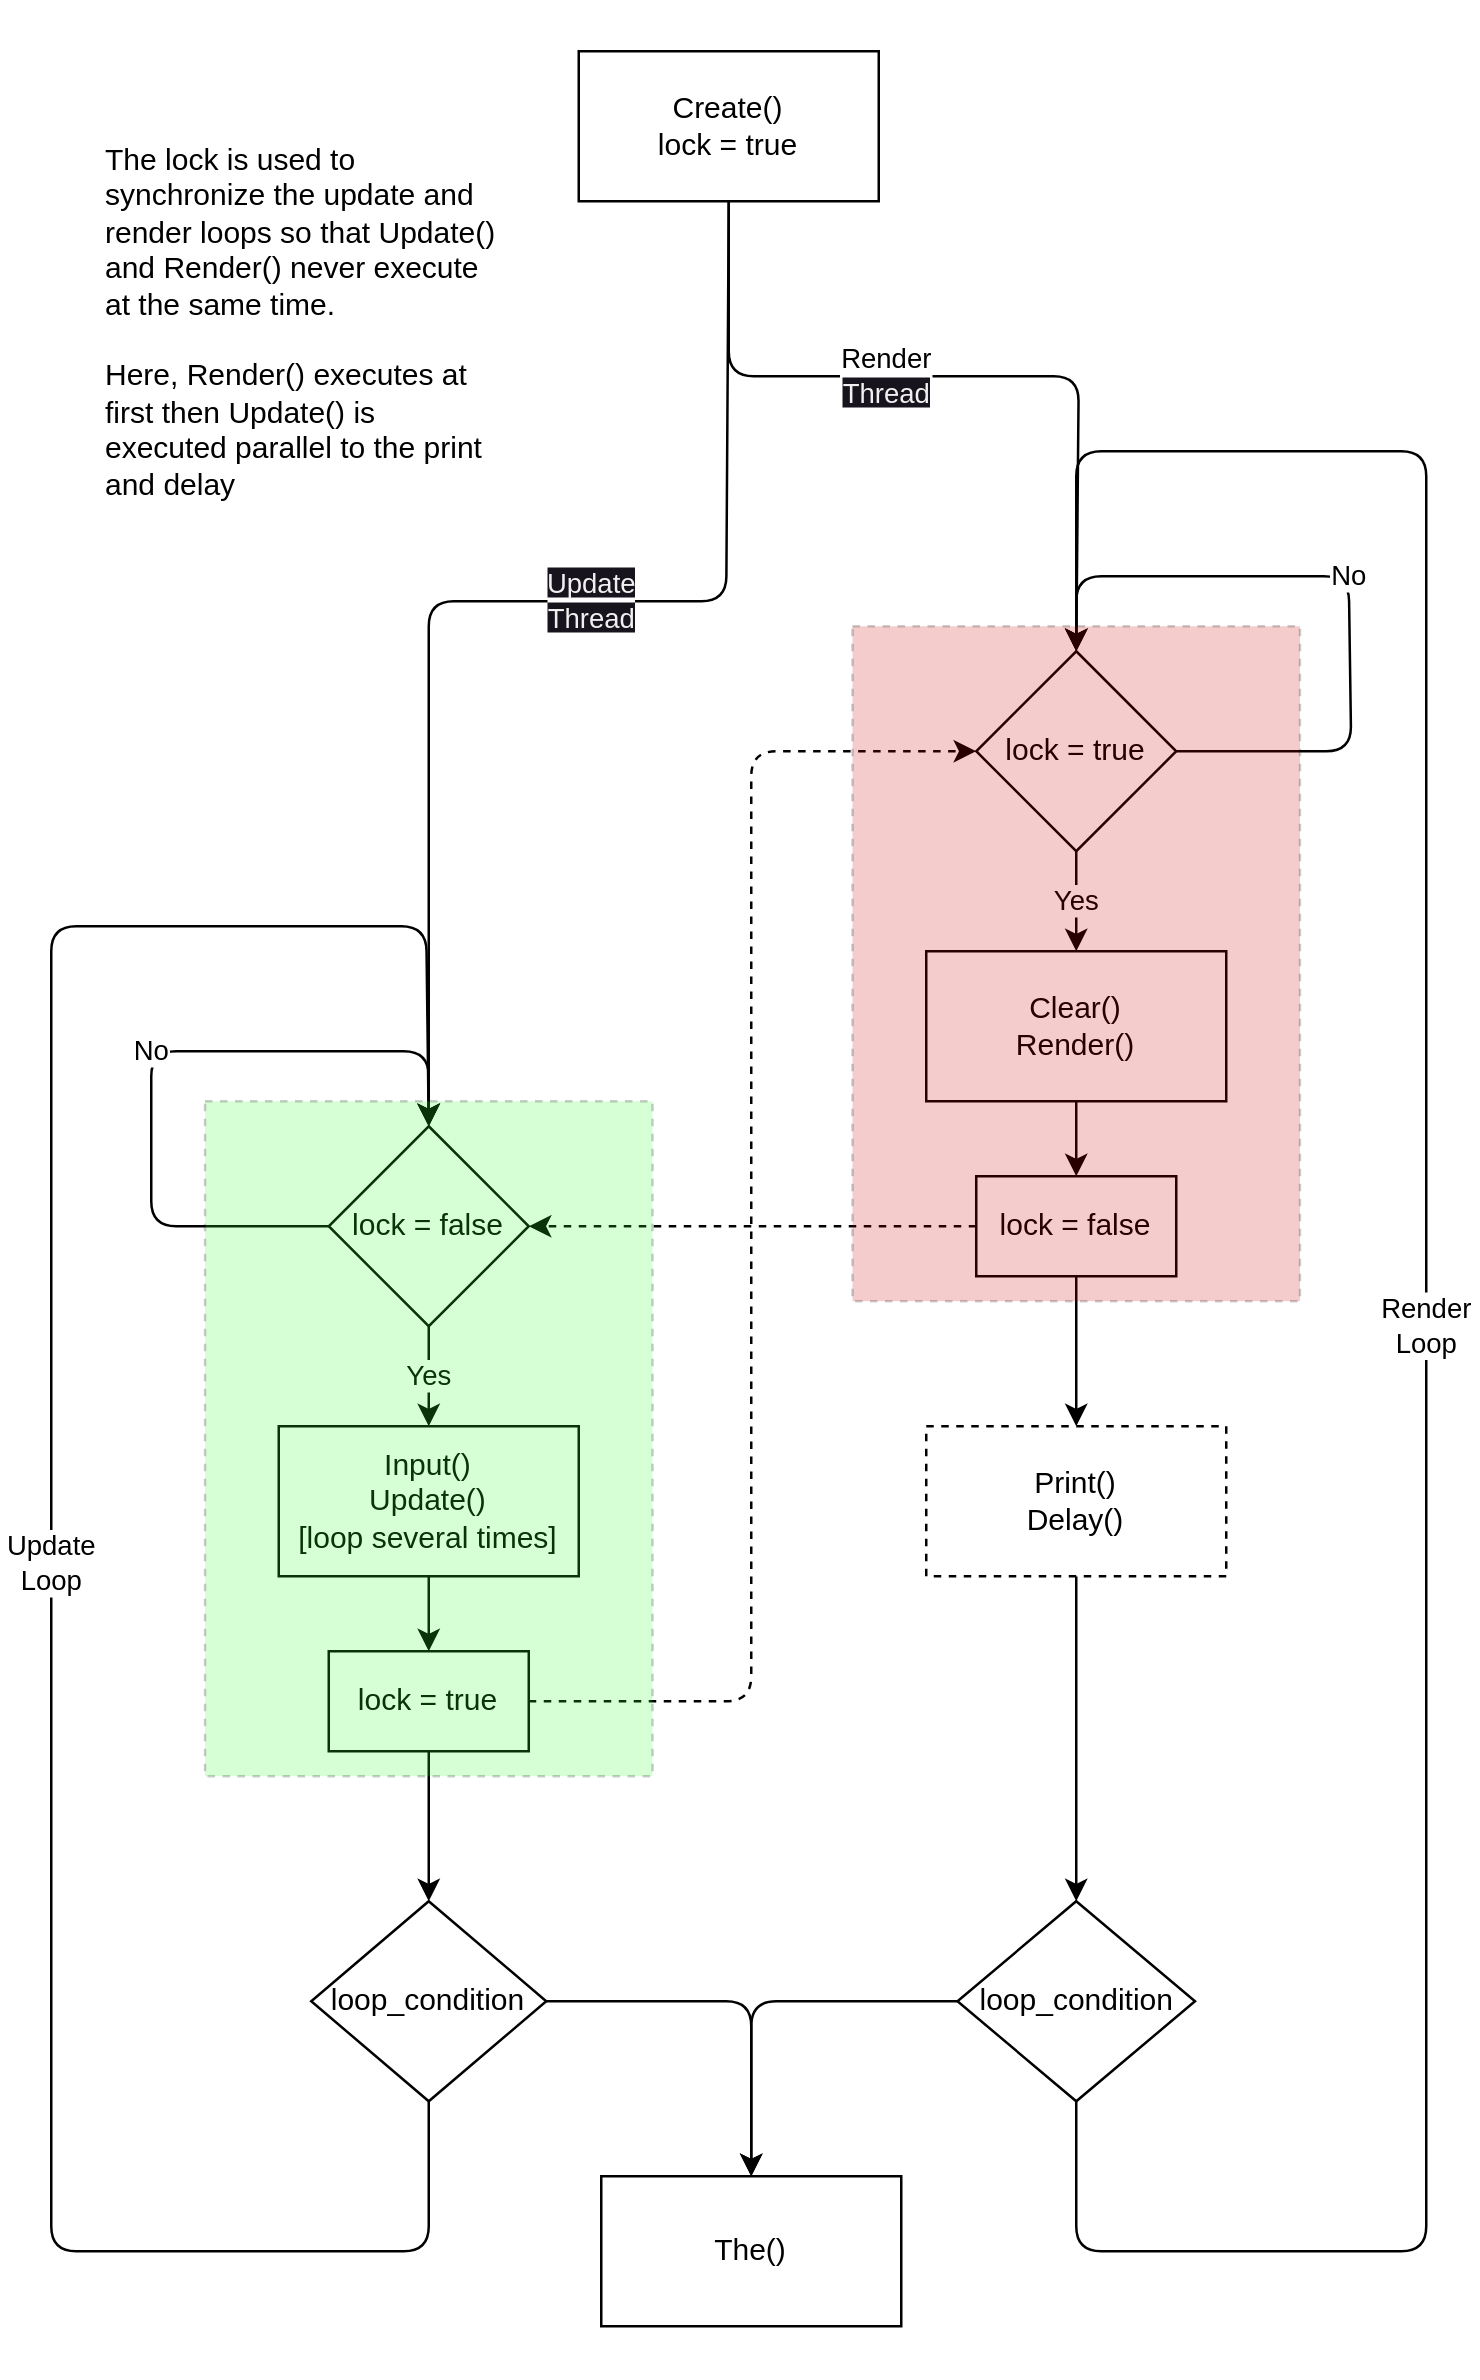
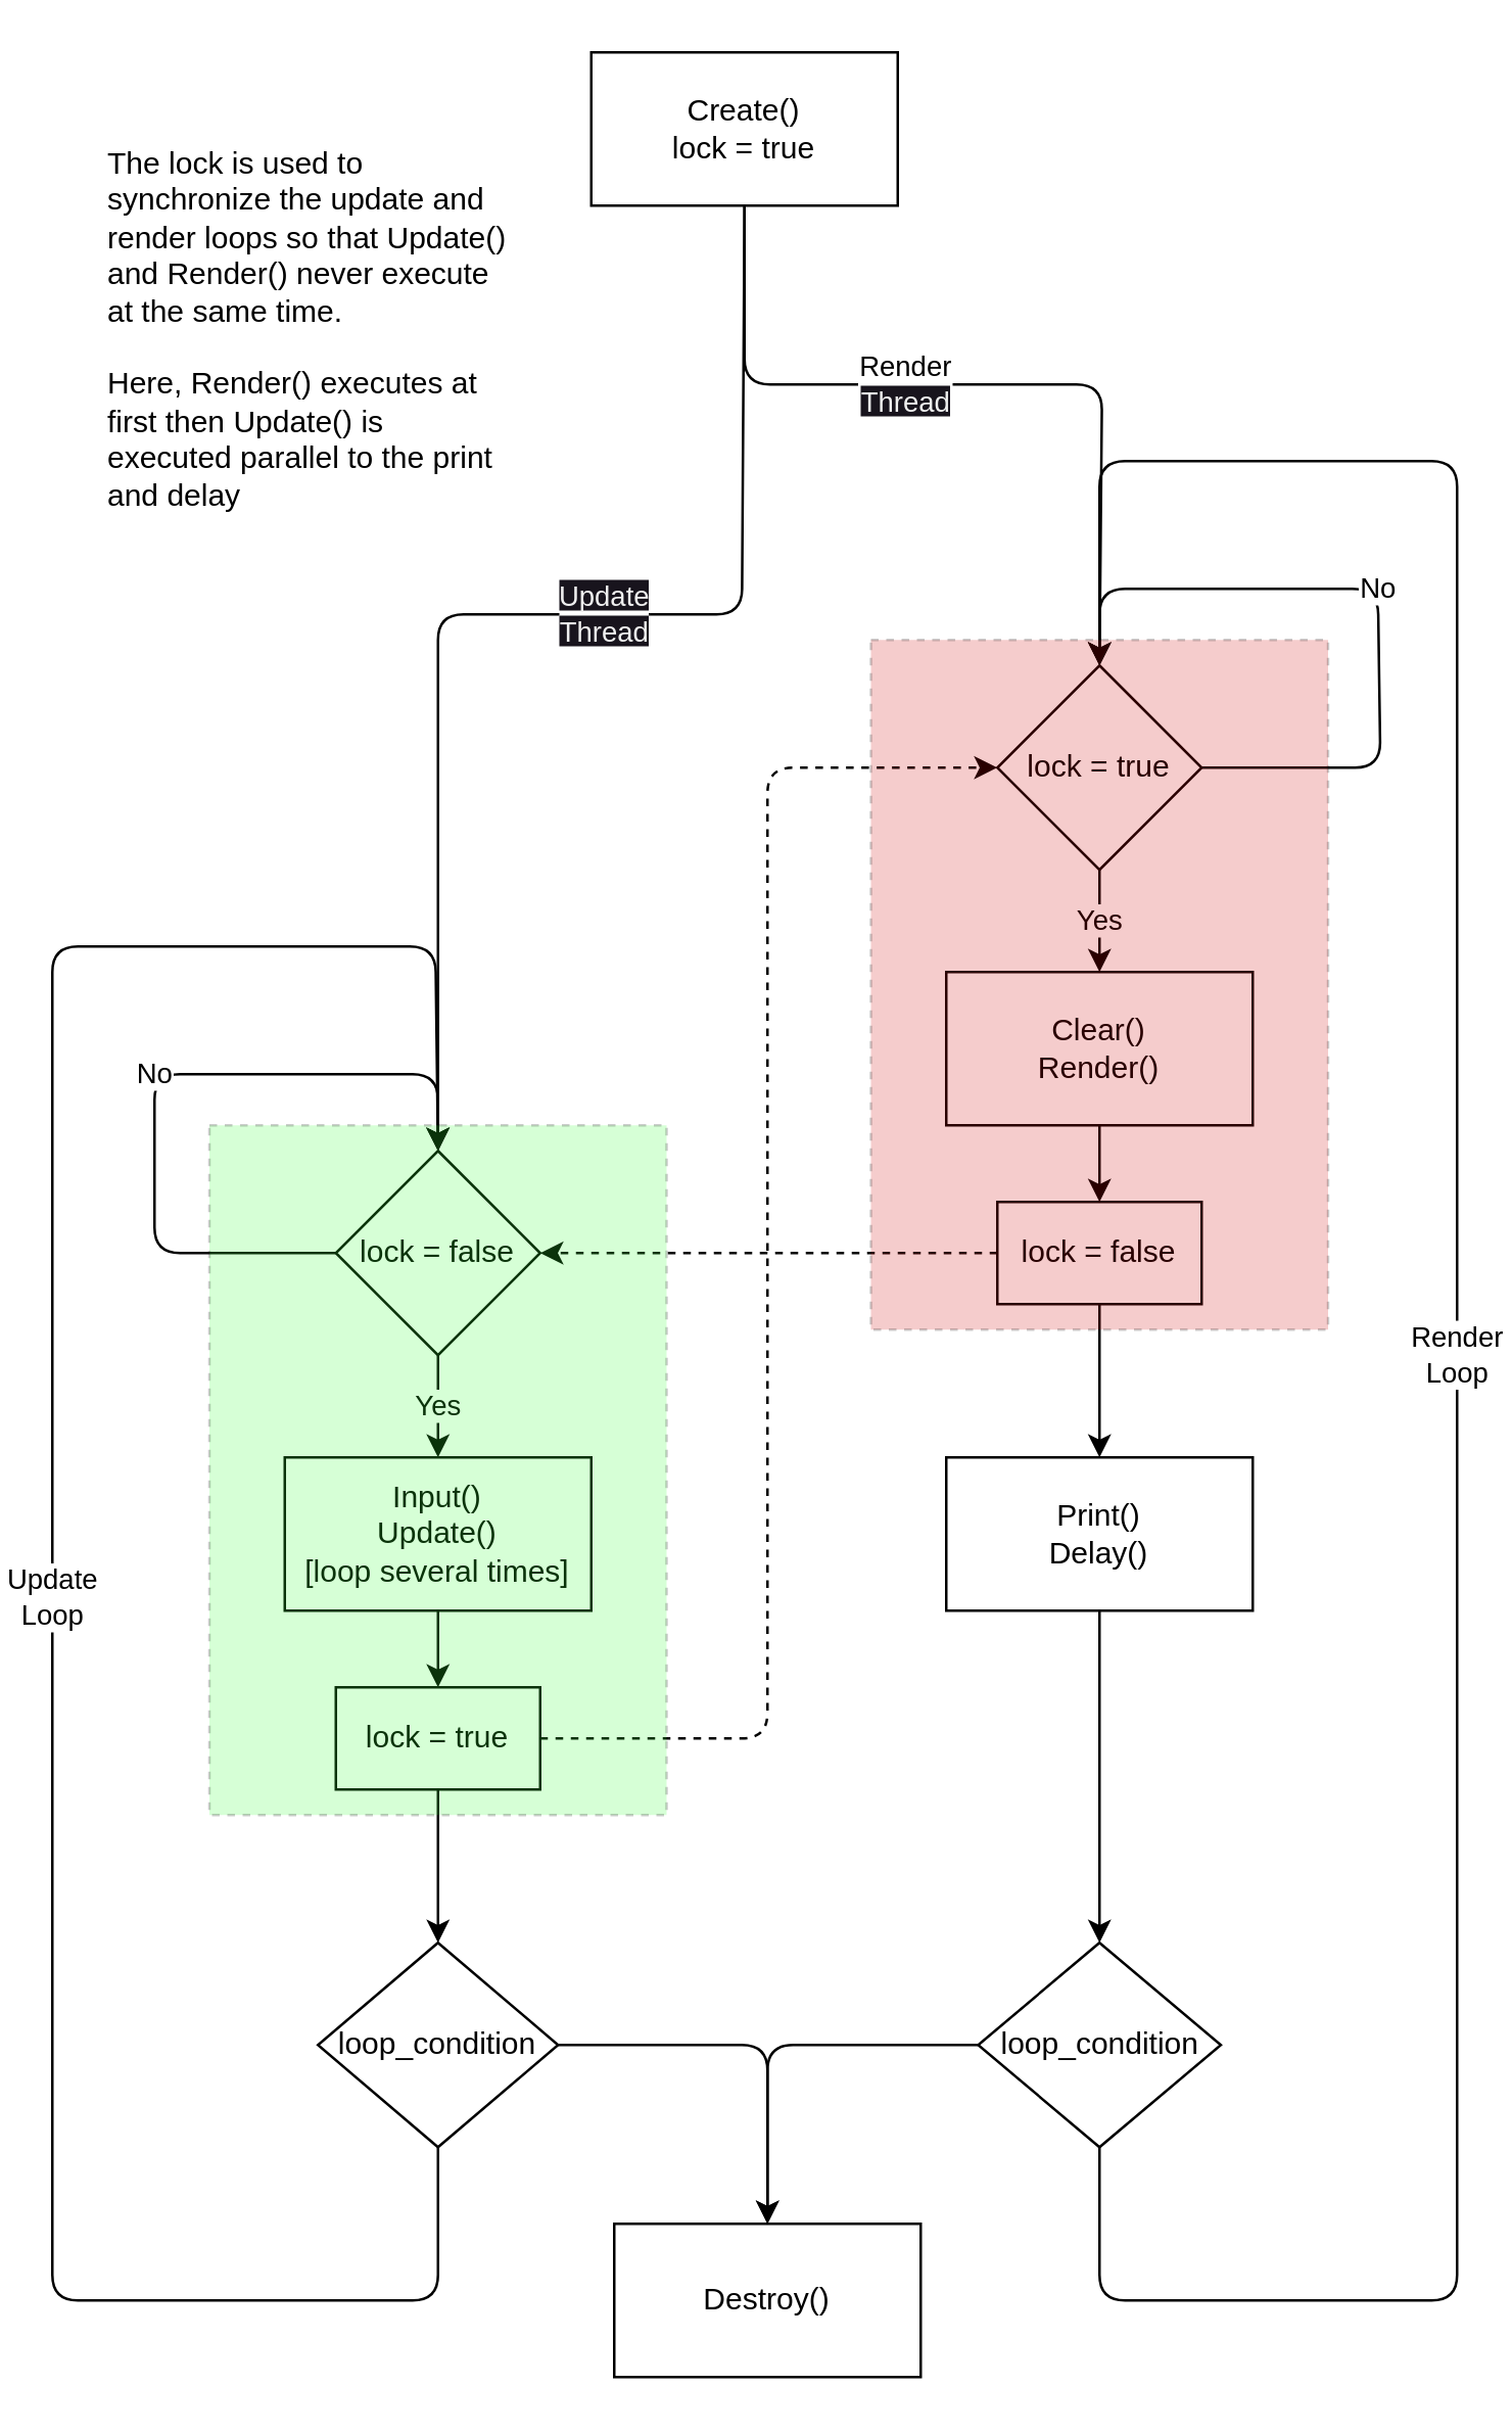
- <mxCell id="6" value="Print()&lt;br&gt;Delay()" style="whiteSpace=wrap;html=1;dashed=1;" vertex="1" parent="1"><mxGeometry x="370" y="570" width="120" height="60" as="geometry" /></mxCell>
+ <mxCell id="6" value="Print()&lt;br&gt;Delay()" style="whiteSpace=wrap;html=1;" vertex="1" parent="1"><mxGeometry x="370" y="570" width="120" height="60" as="geometry" /></mxCell>
- <mxCell id="29" value="The()" style="whiteSpace=wrap;html=1;" vertex="1" parent="1"><mxGeometry x="240" y="870" width="120" height="60" as="geometry" /></mxCell>
+ <mxCell id="29" value="Destroy()" style="whiteSpace=wrap;html=1;" vertex="1" parent="1"><mxGeometry x="240" y="870" width="120" height="60" as="geometry" /></mxCell>
